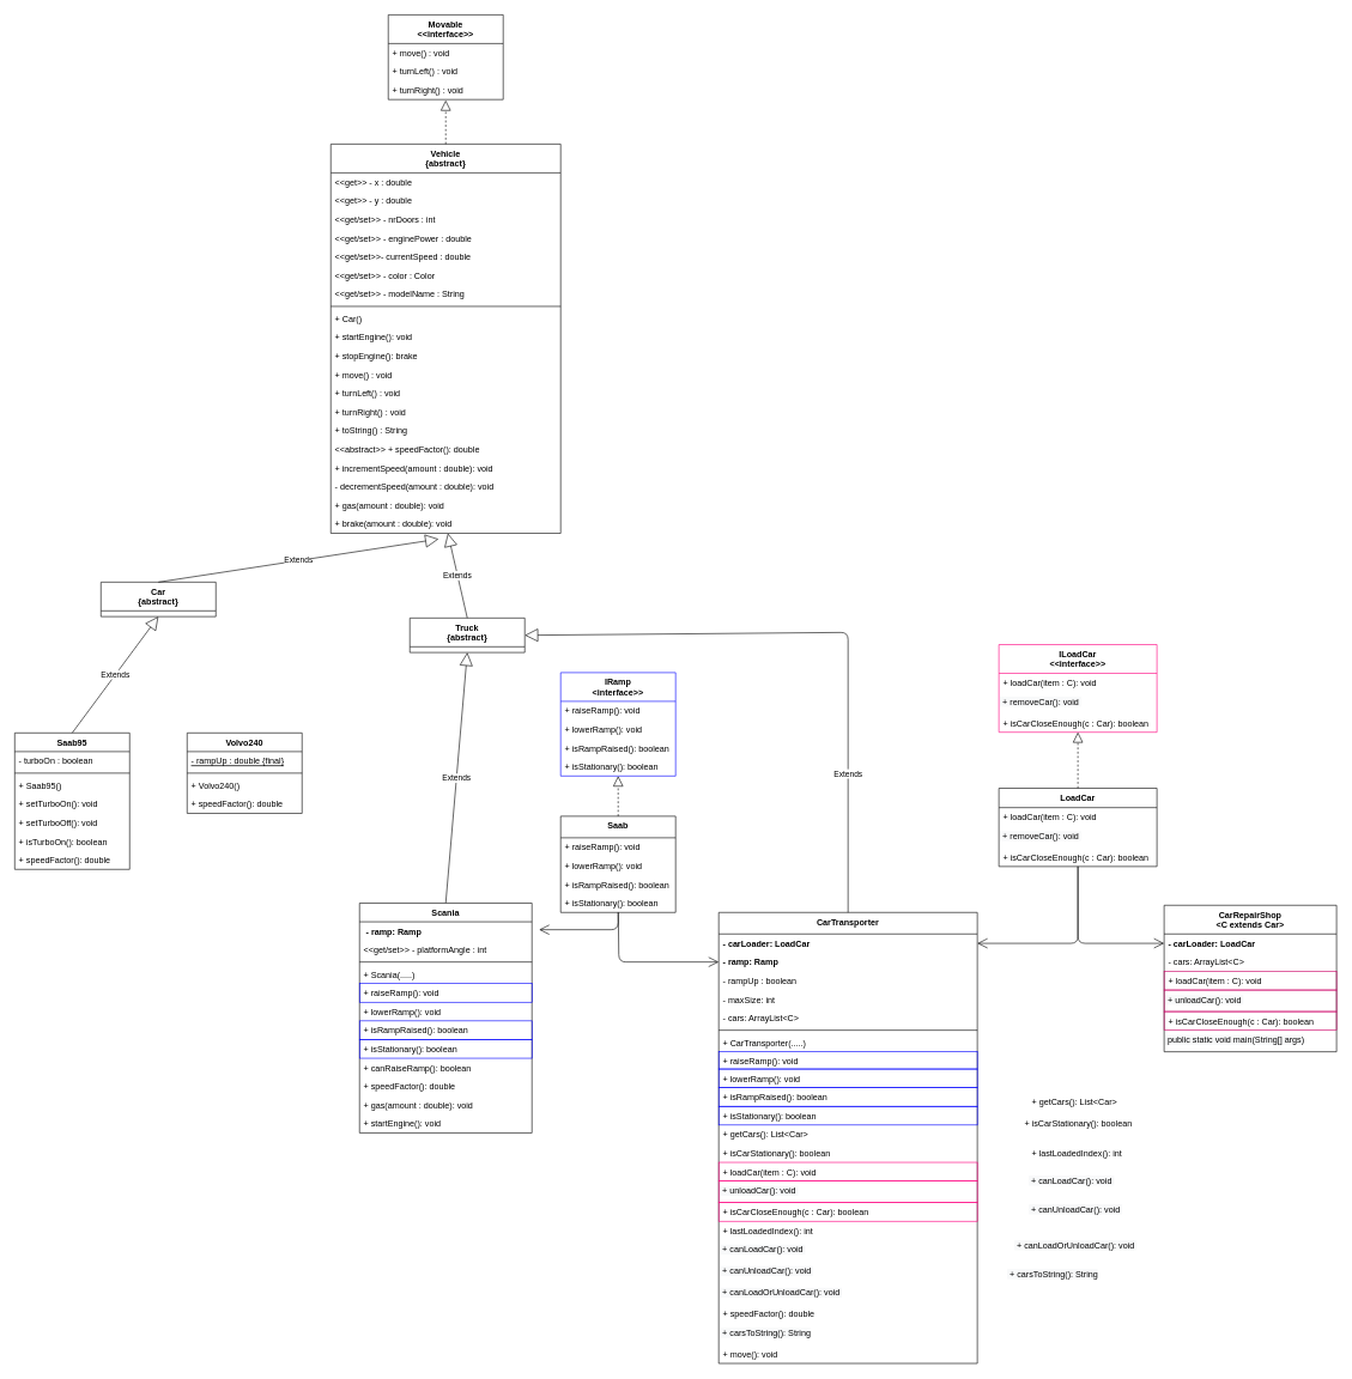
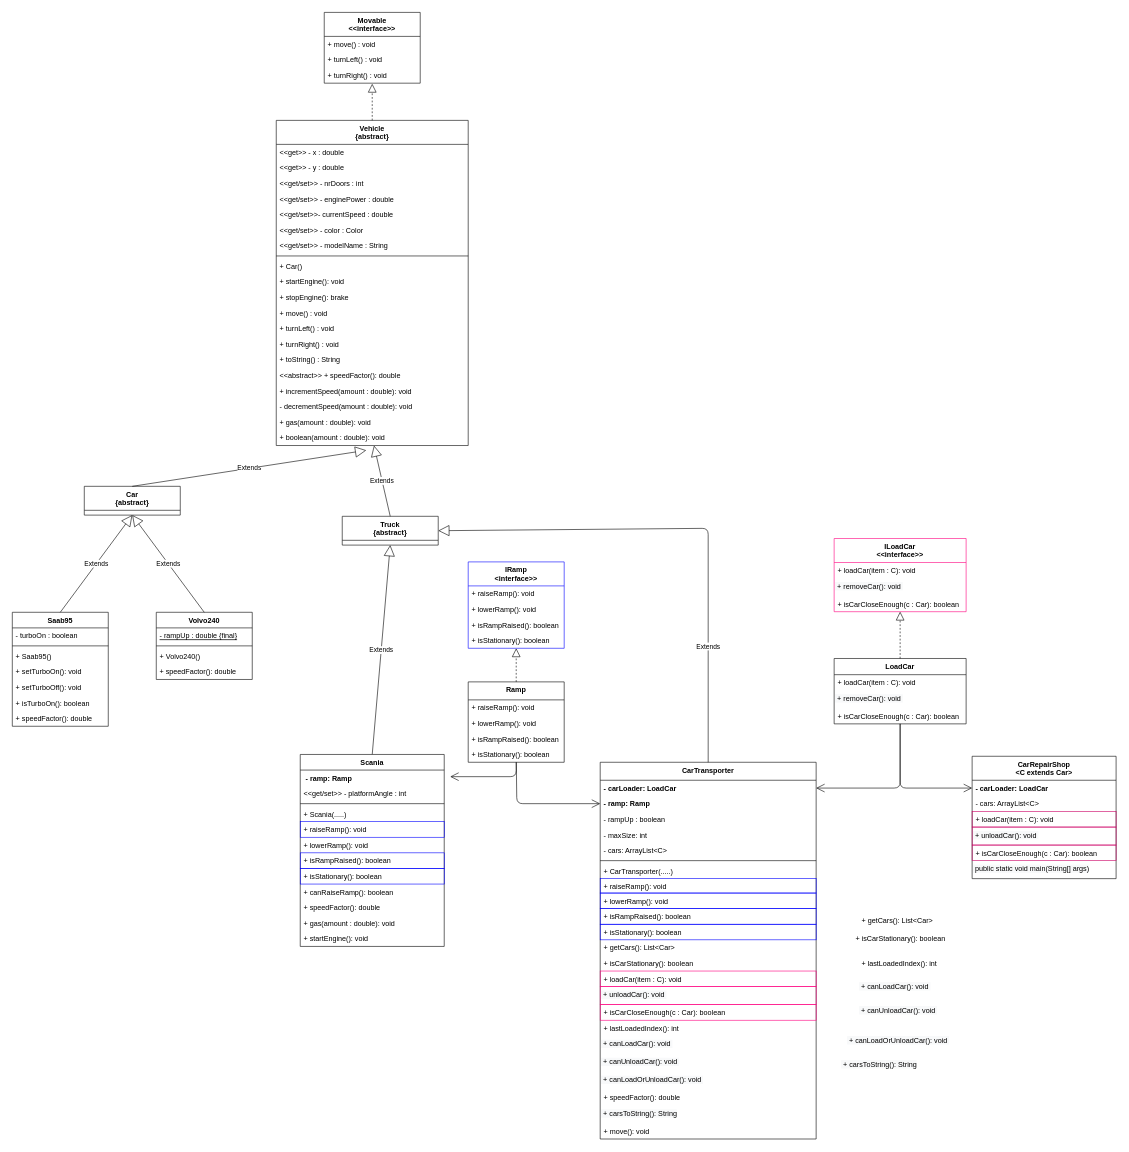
- <mxCell id="50" value="+ brake(amount : double): void" style="text;strokeColor=none;fillColor=none;align=left;verticalAlign=top;spacingLeft=4;spacingRight=4;overflow=hidden;rotatable=0;points=[[0,0.5],[1,0.5]];portConstraint=eastwest;" parent="30" vertex="1"><mxGeometry y="516" width="320" height="26" as="geometry" /></mxCell>
+ <mxCell id="50" value="+ boolean(amount : double): void" style="text;strokeColor=none;fillColor=none;align=left;verticalAlign=top;spacingLeft=4;spacingRight=4;overflow=hidden;rotatable=0;points=[[0,0.5],[1,0.5]];portConstraint=eastwest;" parent="30" vertex="1"><mxGeometry y="516" width="320" height="26" as="geometry" /></mxCell>
+ <mxCell id="65" value="Extends" style="endArrow=block;endSize=16;endFill=0;html=1;exitX=0.5;exitY=0;exitDx=0;exitDy=0;entryX=0.5;entryY=1;entryDx=0;entryDy=0;" parent="1" source="60" target="68" edge="1"><mxGeometry width="160" relative="1" as="geometry"><mxPoint x="420" y="1110" as="sourcePoint" /><mxPoint x="220.32" y="931.856" as="targetPoint" /></mxGeometry></mxCell>
- <mxCell id="109" value="Saab" style="swimlane;fontStyle=1;align=center;verticalAlign=top;childLayout=stackLayout;horizontal=1;startSize=30;horizontalStack=0;resizeParent=1;resizeParentMax=0;resizeLast=0;collapsible=1;marginBottom=0;fillColor=none;strokeColor=#000000;" parent="1" vertex="1"><mxGeometry x="780" y="1136" width="160" height="134" as="geometry" /></mxCell>
+ <mxCell id="109" value="Ramp" style="swimlane;fontStyle=1;align=center;verticalAlign=top;childLayout=stackLayout;horizontal=1;startSize=30;horizontalStack=0;resizeParent=1;resizeParentMax=0;resizeLast=0;collapsible=1;marginBottom=0;fillColor=none;strokeColor=#000000;" parent="1" vertex="1"><mxGeometry x="780" y="1136" width="160" height="134" as="geometry" /></mxCell>
